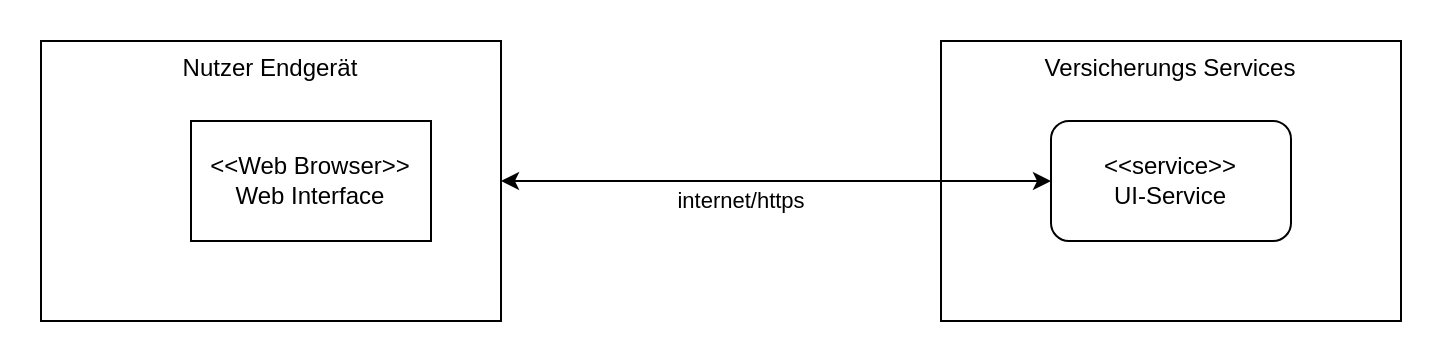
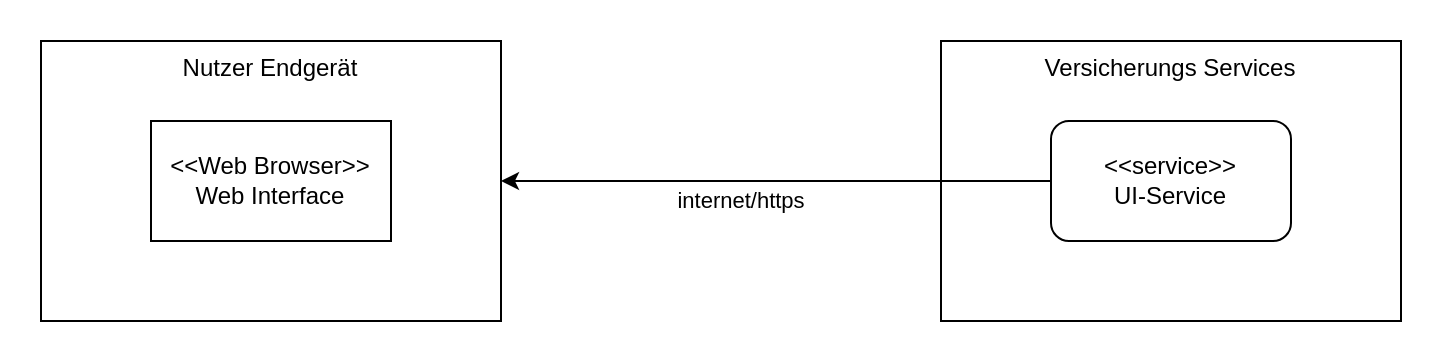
- <mxCell id="3" value="&amp;lt;&amp;lt;Web Browser&amp;gt;&amp;gt;&lt;br&gt;Web Interface" style="rounded=0;whiteSpace=wrap;html=1;" vertex="1" parent="1"><mxGeometry x="95" y="60" width="120" height="60" as="geometry" /></mxCell>
+ <mxCell id="3" value="&amp;lt;&amp;lt;Web Browser&amp;gt;&amp;gt;&lt;br&gt;Web Interface" style="rounded=0;whiteSpace=wrap;html=1;" vertex="1" parent="1"><mxGeometry x="75" y="60" width="120" height="60" as="geometry" /></mxCell>
- <mxCell id="6" value="internet/https" style="endArrow=classic;startArrow=classic;html=1;rounded=0;exitX=1;exitY=0.5;exitDx=0;exitDy=0;entryX=0;entryY=0.5;entryDx=0;entryDy=0;" edge="1" parent="1" source="2" target="5"><mxGeometry x="-0.127" y="-10" width="50" height="50" relative="1" as="geometry"><mxPoint x="350" y="330" as="sourcePoint" /><mxPoint x="400" y="280" as="targetPoint" /><mxPoint as="offset" /></mxGeometry></mxCell>
+ <mxCell id="6" value="internet/https" style="endArrow=none;startArrow=classic;html=1;rounded=0;exitX=1;exitY=0.5;exitDx=0;exitDy=0;entryX=0;entryY=0.5;entryDx=0;entryDy=0;" edge="1" parent="1" source="2" target="5"><mxGeometry x="-0.127" y="-10" width="50" height="50" relative="1" as="geometry"><mxPoint x="350" y="330" as="sourcePoint" /><mxPoint x="400" y="280" as="targetPoint" /><mxPoint as="offset" /></mxGeometry></mxCell>
